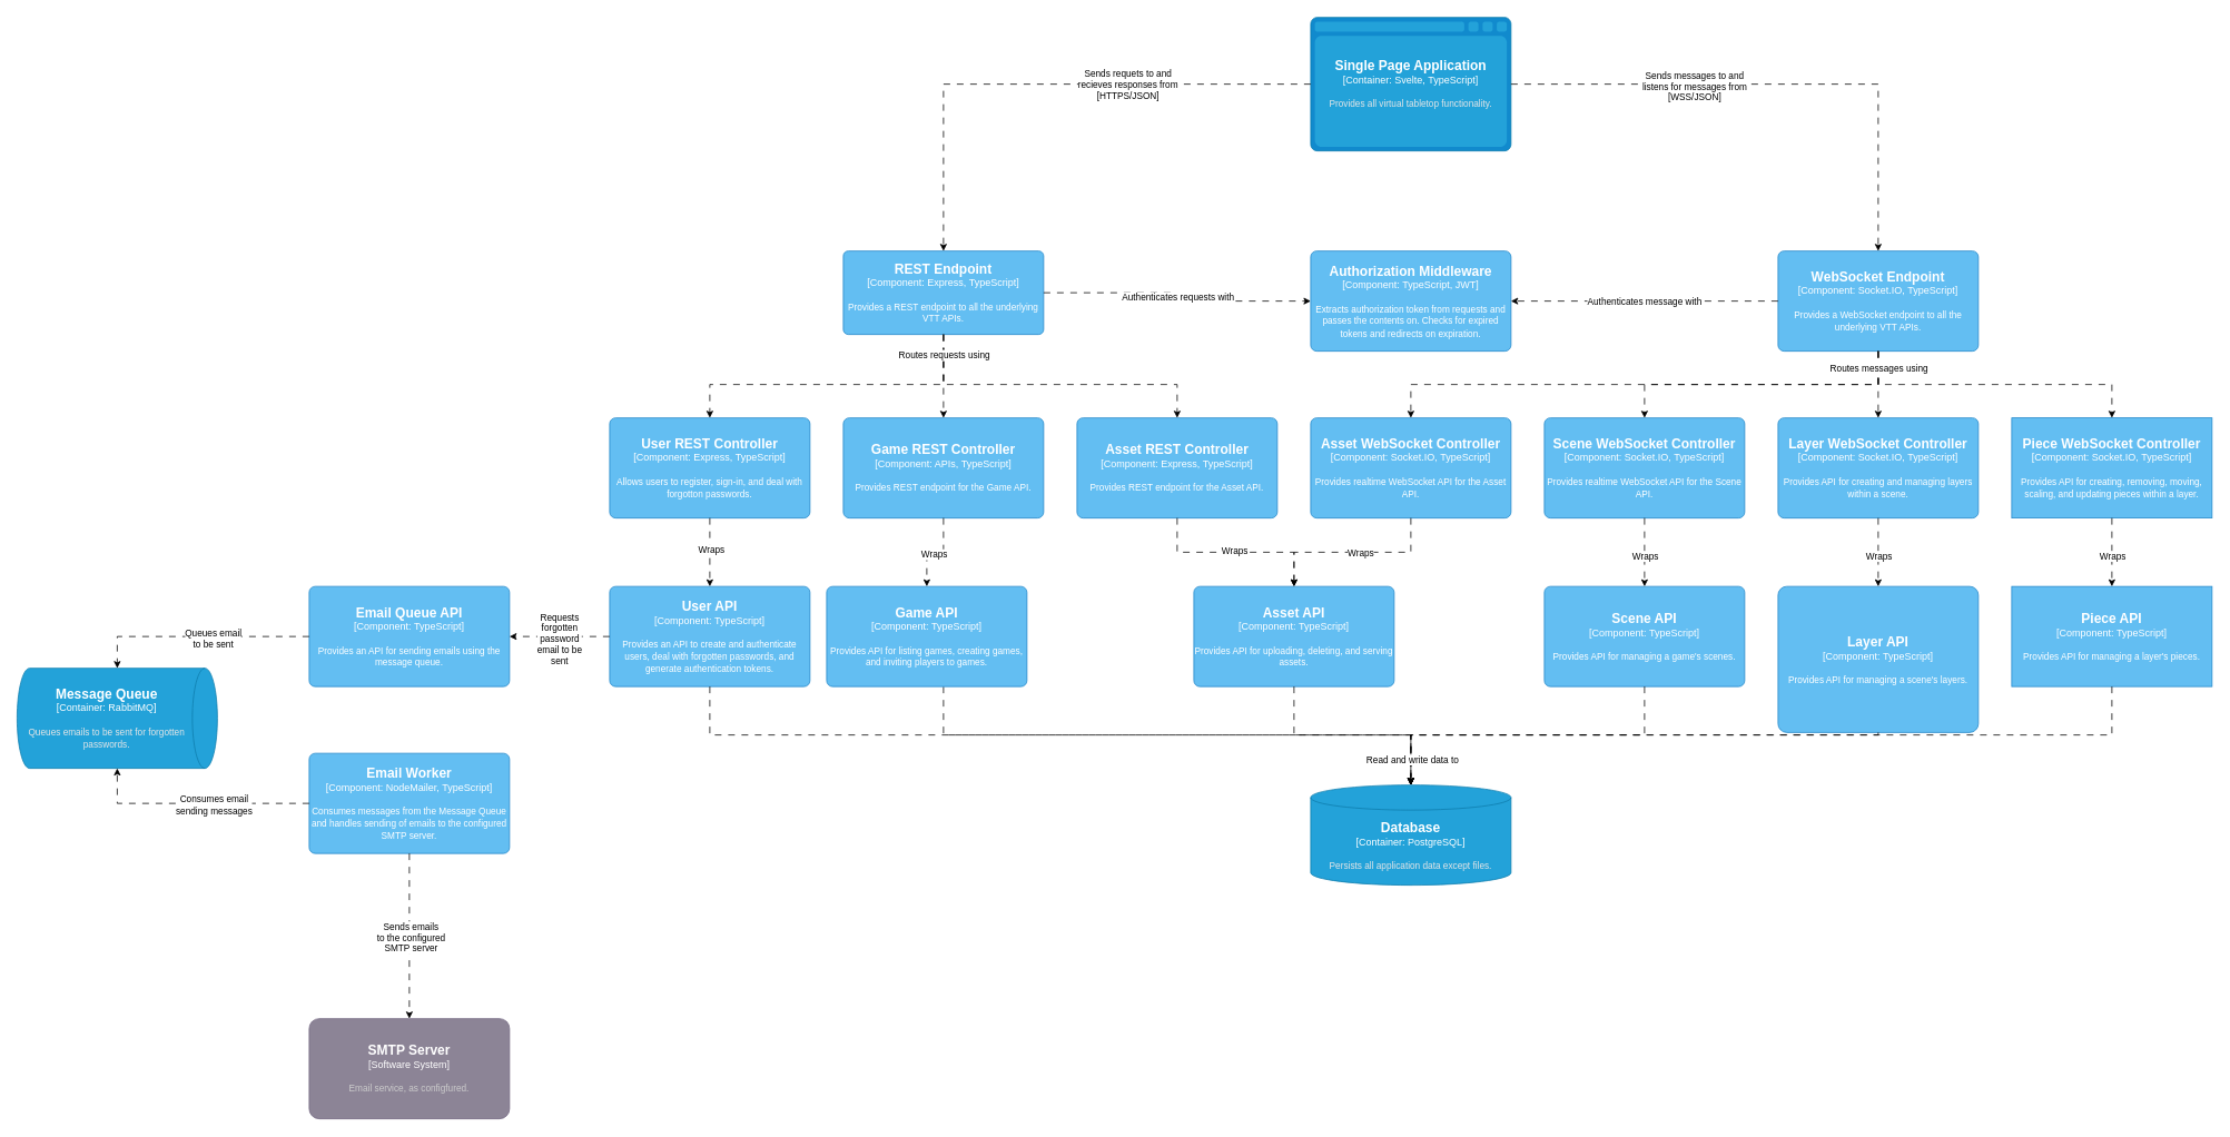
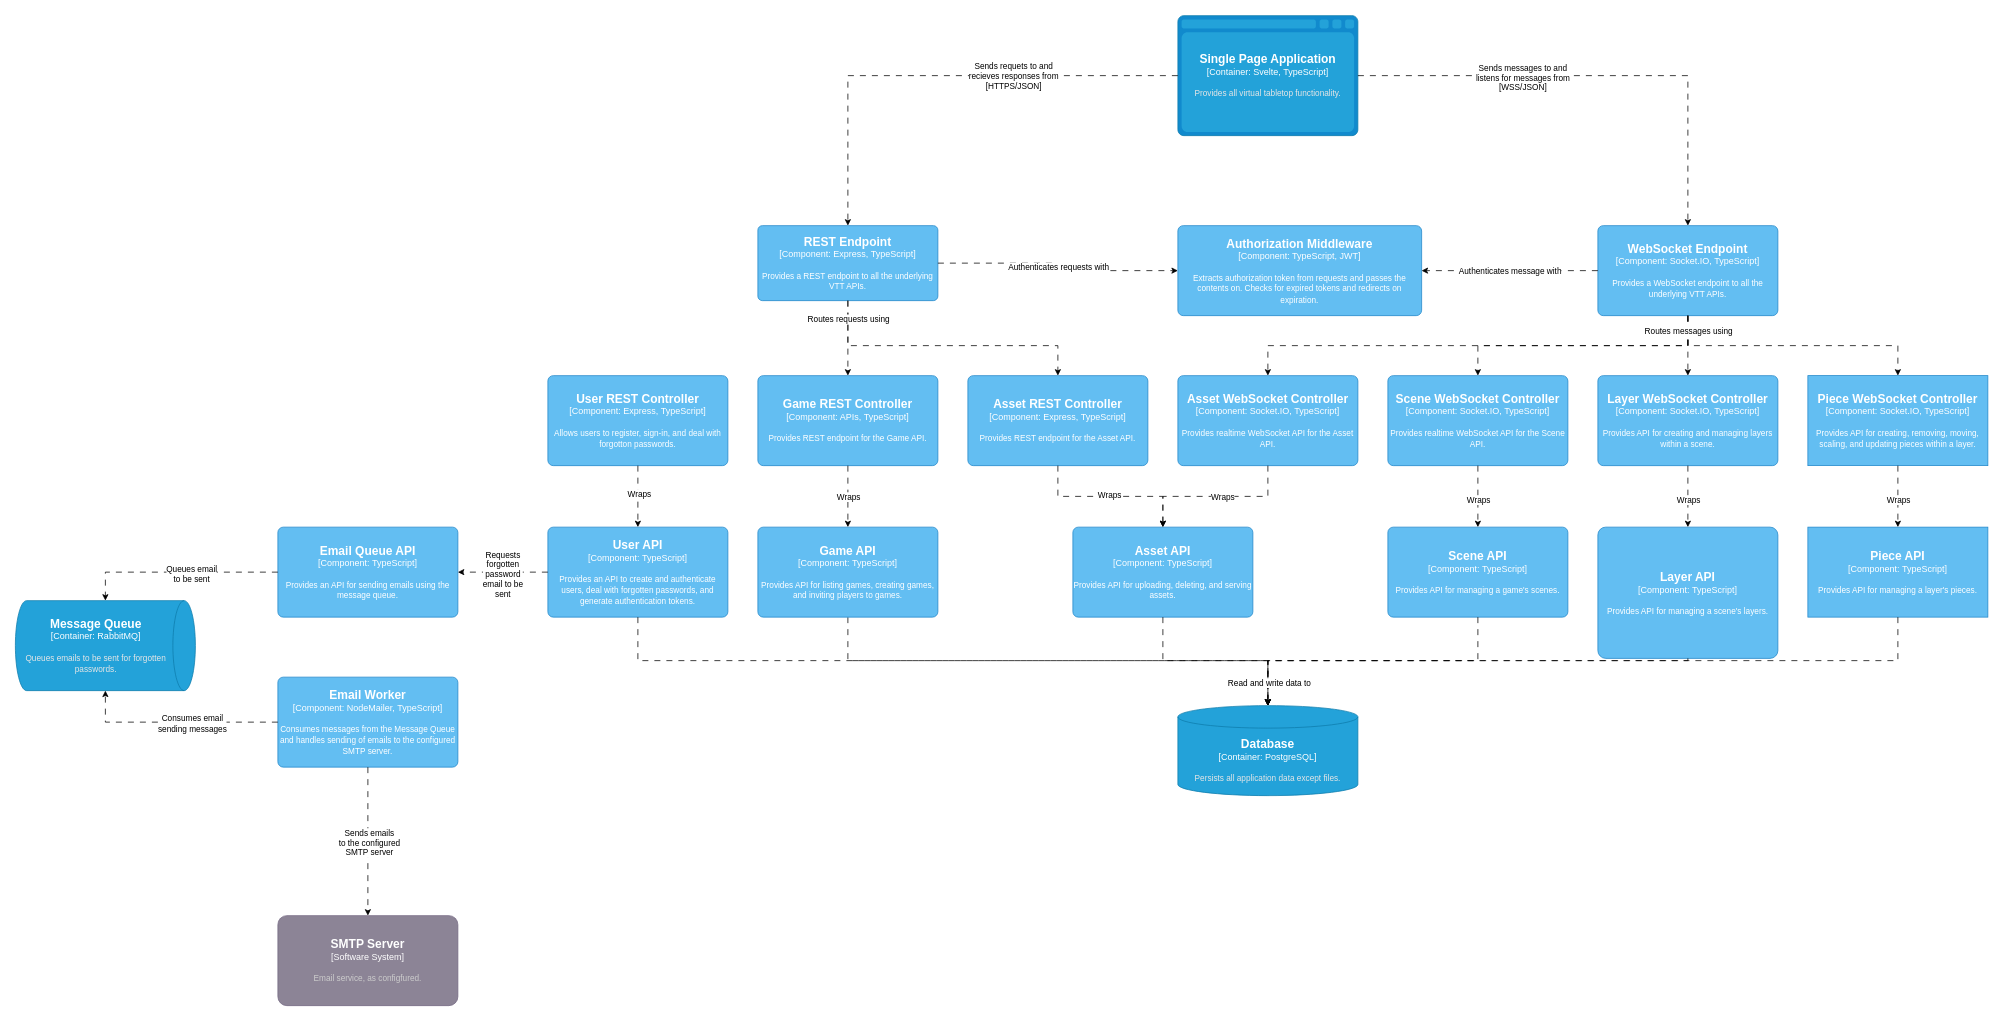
- <mxCell id="9" value="&lt;font style=&quot;font-size: 16px&quot;&gt;&lt;b&gt;Authorization Middleware&lt;/b&gt;&lt;/font&gt;&lt;div&gt;[Component: TypeScript, JWT]&lt;/div&gt;&lt;br&gt;&lt;div&gt;&lt;font style=&quot;font-size: 11px&quot;&gt;Extracts authorization token from requests and passes the contents on.  Checks for expired tokens and redirects on expiration.&lt;/font&gt;&lt;/div&gt;" style="rounded=1;whiteSpace=wrap;html=1;labelBackgroundColor=none;fillColor=#63BEF2;fontColor=#ffffff;align=center;arcSize=6;strokeColor=#2086C9;metaEdit=1;resizable=0;points=[[0.25,0,0],[0.5,0,0],[0.75,0,0],[1,0.25,0],[1,0.5,0],[1,0.75,0],[0.75,1,0],[0.5,1,0],[0.25,1,0],[0,0.75,0],[0,0.5,0],[0,0.25,0]];" parent="1" vertex="1"><mxGeometry x="1570" y="300" width="240" height="120" as="geometry" /></mxCell>
+ <mxCell id="9" value="&lt;font style=&quot;font-size: 16px&quot;&gt;&lt;b&gt;Authorization Middleware&lt;/b&gt;&lt;/font&gt;&lt;div&gt;[Component: TypeScript, JWT]&lt;/div&gt;&lt;br&gt;&lt;div&gt;&lt;font style=&quot;font-size: 11px&quot;&gt;Extracts authorization token from requests and passes the contents on.  Checks for expired tokens and redirects on expiration.&lt;/font&gt;&lt;/div&gt;" style="rounded=1;whiteSpace=wrap;html=1;labelBackgroundColor=none;fillColor=#63BEF2;fontColor=#ffffff;align=center;arcSize=6;strokeColor=#2086C9;metaEdit=1;resizable=0;points=[[0.25,0,0],[0.5,0,0],[0.75,0,0],[1,0.25,0],[1,0.5,0],[1,0.75,0],[0.75,1,0],[0.5,1,0],[0.25,1,0],[0,0.75,0],[0,0.5,0],[0,0.25,0]];" parent="1" vertex="1"><mxGeometry x="1570" y="300" width="325" height="120" as="geometry" /></mxCell>
- <mxCell id="55" style="edgeStyle=orthogonalEdgeStyle;rounded=0;orthogonalLoop=1;jettySize=auto;html=1;entryX=0.5;entryY=0;entryDx=0;entryDy=0;entryPerimeter=0;dashed=1;dashPattern=8 8;" edge="1" parent="1" source="45" target="3"><mxGeometry relative="1" as="geometry"><Array as="points"><mxPoint x="1130" y="460" /><mxPoint x="850" y="460" /></Array></mxGeometry></mxCell>
- <mxCell id="8" value="&lt;font style=&quot;font-size: 16px&quot;&gt;&lt;b&gt;Game API&lt;/b&gt;&lt;/font&gt;&lt;div&gt;[Component: TypeScript]&lt;/div&gt;&lt;br&gt;&lt;div&gt;&lt;font style=&quot;font-size: 11px&quot;&gt;Provides API for listing games, creating games, and inviting players to games.&lt;/font&gt;&lt;/div&gt;" style="rounded=1;whiteSpace=wrap;html=1;labelBackgroundColor=none;fillColor=#63BEF2;fontColor=#ffffff;align=center;arcSize=6;strokeColor=#2086C9;metaEdit=1;resizable=0;points=[[0.25,0,0],[0.5,0,0],[0.75,0,0],[1,0.25,0],[1,0.5,0],[1,0.75,0],[0.75,1,0],[0.5,1,0],[0.25,1,0],[0,0.75,0],[0,0.5,0],[0,0.25,0]];" parent="1" vertex="1"><mxGeometry x="990" y="702" width="240" height="120" as="geometry" /></mxCell>
+ <mxCell id="8" value="&lt;font style=&quot;font-size: 16px&quot;&gt;&lt;b&gt;Game API&lt;/b&gt;&lt;/font&gt;&lt;div&gt;[Component: TypeScript]&lt;/div&gt;&lt;br&gt;&lt;div&gt;&lt;font style=&quot;font-size: 11px&quot;&gt;Provides API for listing games, creating games, and inviting players to games.&lt;/font&gt;&lt;/div&gt;" style="rounded=1;whiteSpace=wrap;html=1;labelBackgroundColor=none;fillColor=#63BEF2;fontColor=#ffffff;align=center;arcSize=6;strokeColor=#2086C9;metaEdit=1;resizable=0;points=[[0.25,0,0],[0.5,0,0],[0.75,0,0],[1,0.25,0],[1,0.5,0],[1,0.75,0],[0.75,1,0],[0.5,1,0],[0.25,1,0],[0,0.75,0],[0,0.5,0],[0,0.25,0]];" parent="1" vertex="1"><mxGeometry x="1010" y="702" width="240" height="120" as="geometry" /></mxCell>
